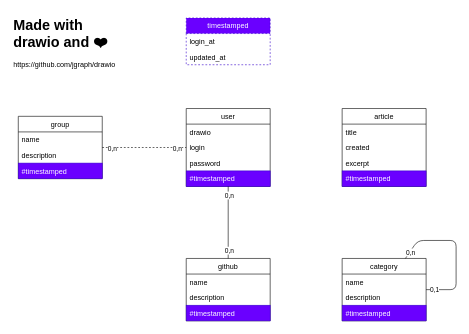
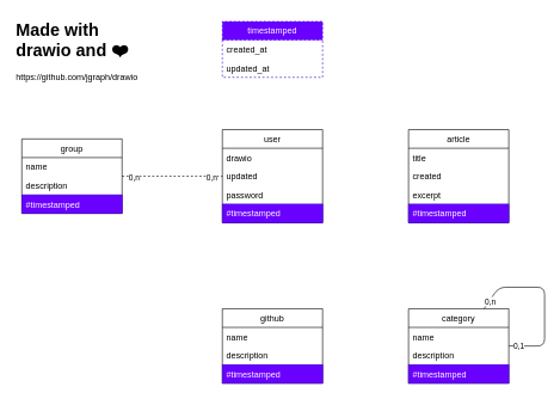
- <mxCell id="7" value="login_at" style="text;strokeColor=none;fillColor=none;align=left;verticalAlign=top;spacingLeft=4;spacingRight=4;overflow=hidden;rotatable=0;points=[[0,0.5],[1,0.5]];portConstraint=eastwest;" parent="6" vertex="1"><mxGeometry y="26" width="140" height="26" as="geometry" /></mxCell>
+ <mxCell id="7" value="created_at" style="text;strokeColor=none;fillColor=none;align=left;verticalAlign=top;spacingLeft=4;spacingRight=4;overflow=hidden;rotatable=0;points=[[0,0.5],[1,0.5]];portConstraint=eastwest;" parent="6" vertex="1"><mxGeometry y="26" width="140" height="26" as="geometry" /></mxCell>
- <mxCell id="11" value="login" style="text;strokeColor=none;fillColor=none;align=left;verticalAlign=top;spacingLeft=4;spacingRight=4;overflow=hidden;rotatable=0;points=[[0,0.5],[1,0.5]];portConstraint=eastwest;" parent="9" vertex="1"><mxGeometry y="52" width="140" height="26" as="geometry" /></mxCell>
+ <mxCell id="11" value="updated" style="text;strokeColor=none;fillColor=none;align=left;verticalAlign=top;spacingLeft=4;spacingRight=4;overflow=hidden;rotatable=0;points=[[0,0.5],[1,0.5]];portConstraint=eastwest;" parent="9" vertex="1"><mxGeometry y="52" width="140" height="26" as="geometry" /></mxCell>
- <mxCell id="33" value="" style="endArrow=none;html=1;" parent="1" source="17" target="9" edge="1"><mxGeometry width="50" height="50" relative="1" as="geometry"><mxPoint x="180" y="255" as="sourcePoint" /><mxPoint x="320" y="255" as="targetPoint" /></mxGeometry></mxCell>
- <mxCell id="34" value="0,n" style="edgeLabel;html=1;align=center;verticalAlign=middle;resizable=0;points=[];" parent="33" vertex="1" connectable="0"><mxGeometry x="-0.774" y="-1" relative="1" as="geometry"><mxPoint as="offset" /></mxGeometry></mxCell>
- <mxCell id="35" value="0,n" style="edgeLabel;html=1;align=center;verticalAlign=middle;resizable=0;points=[];" parent="33" vertex="1" connectable="0"><mxGeometry x="0.766" y="-1" relative="1" as="geometry"><mxPoint as="offset" /></mxGeometry></mxCell>
